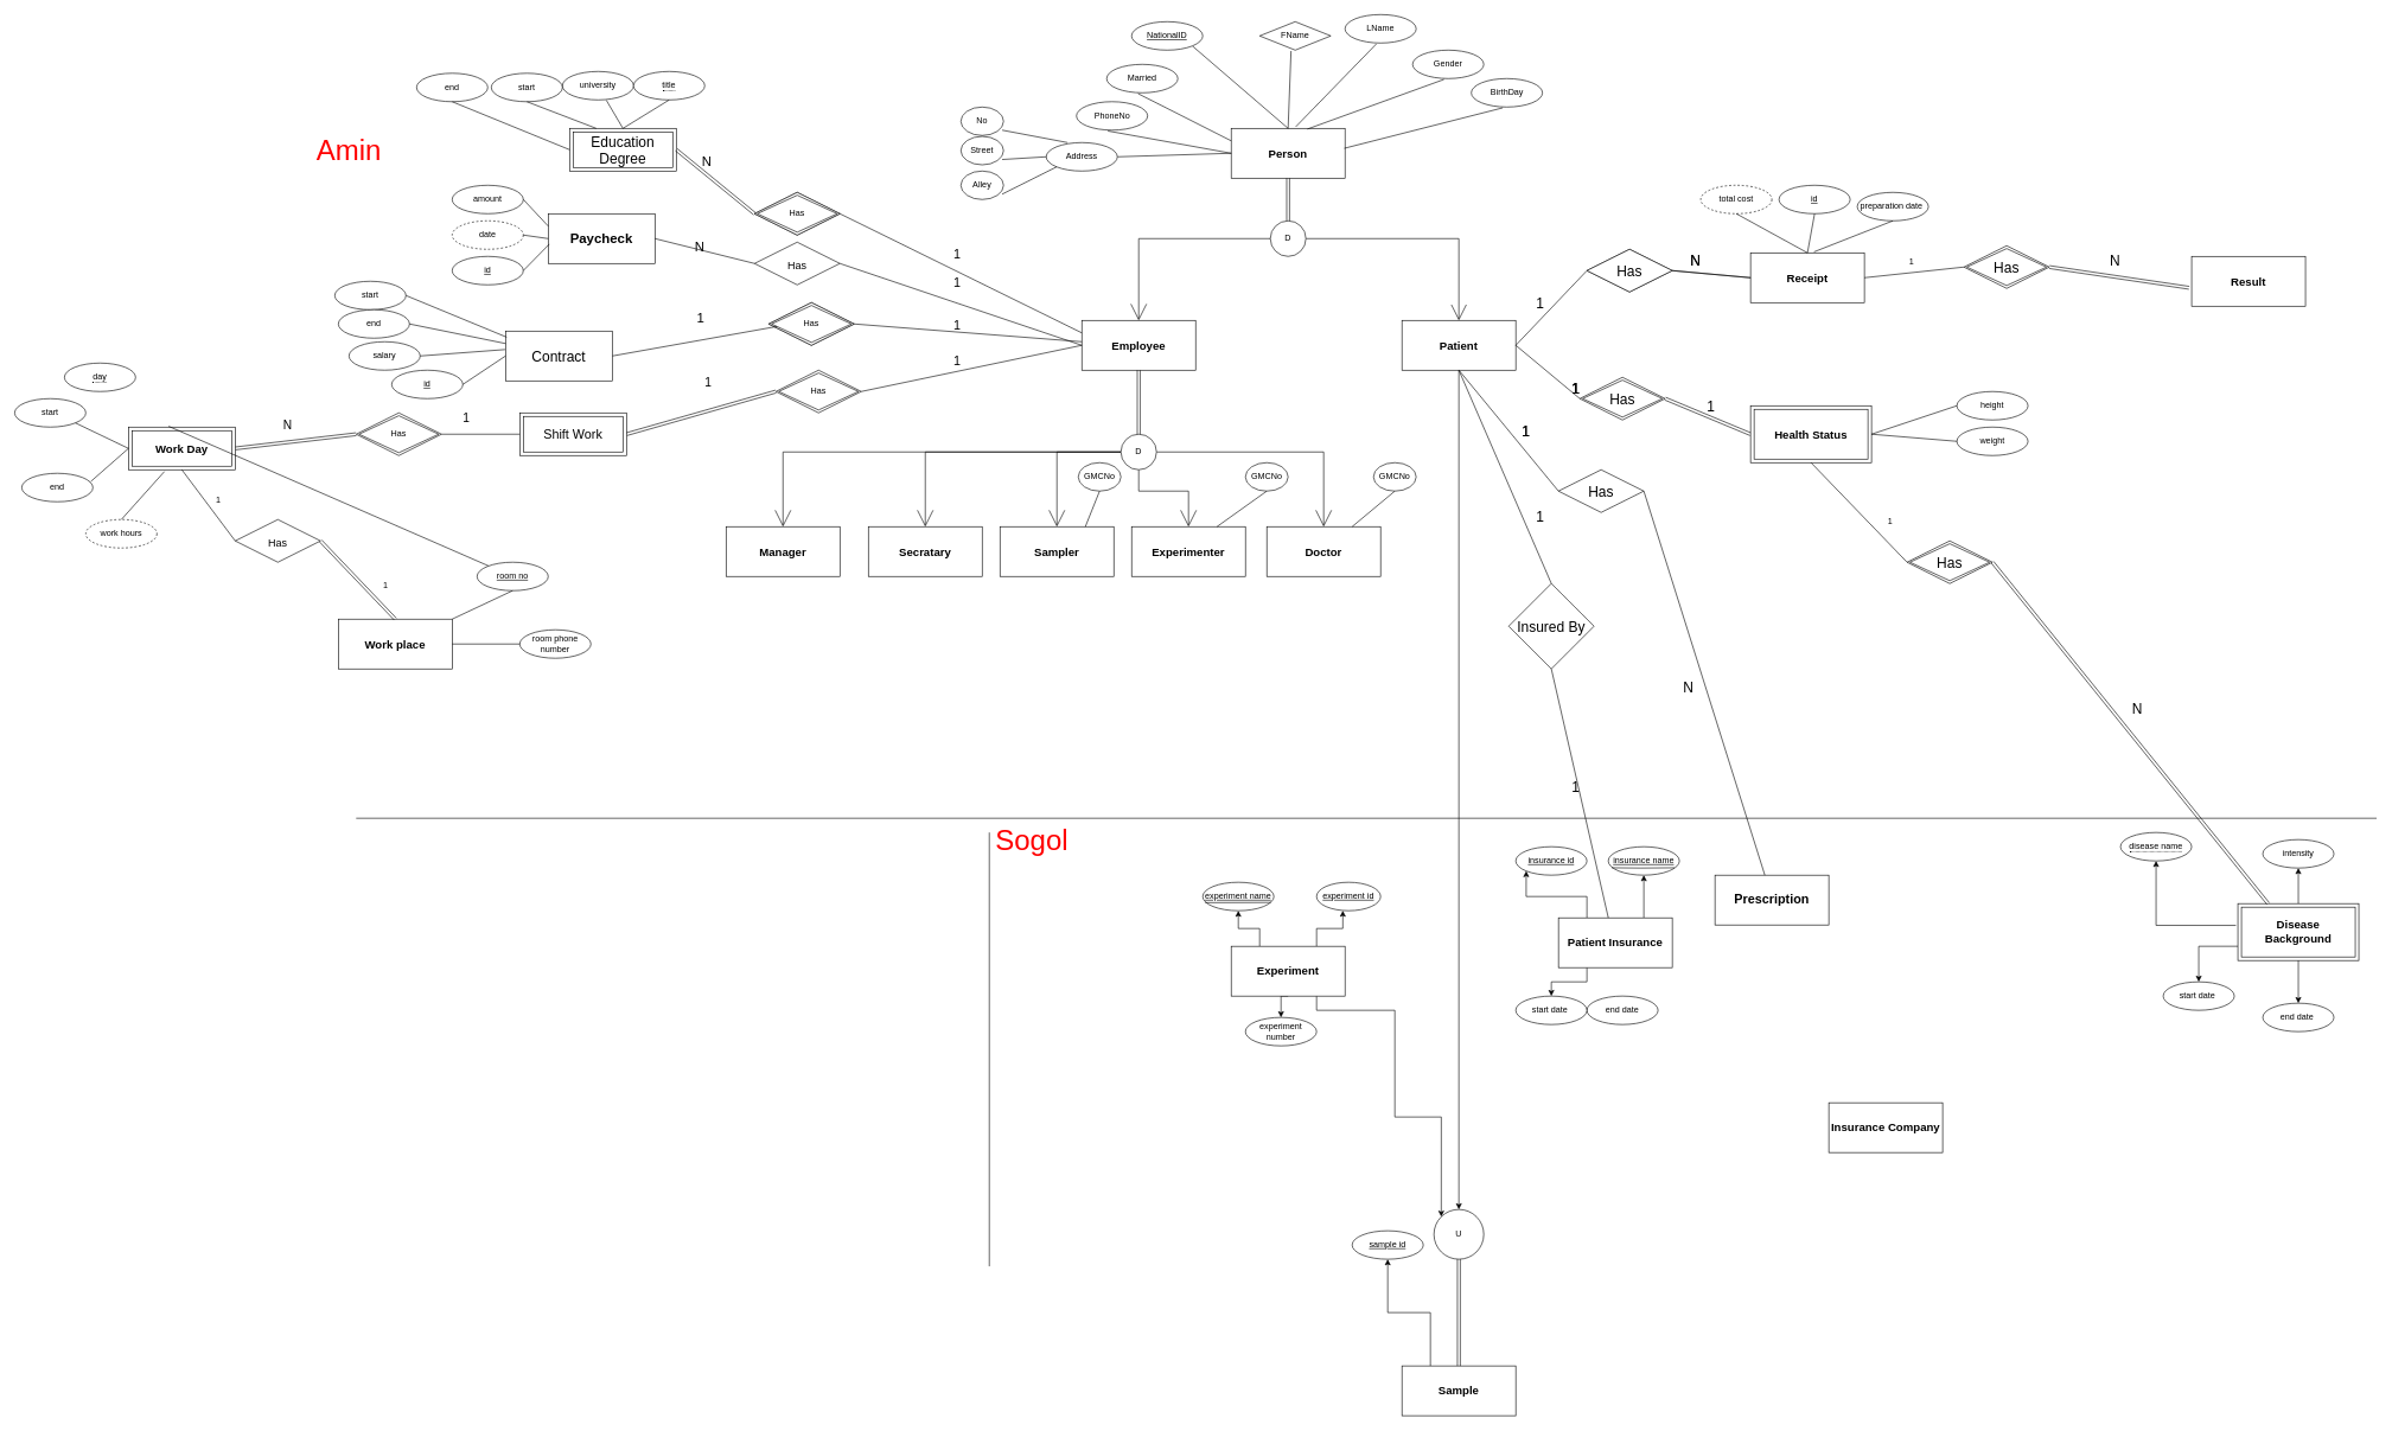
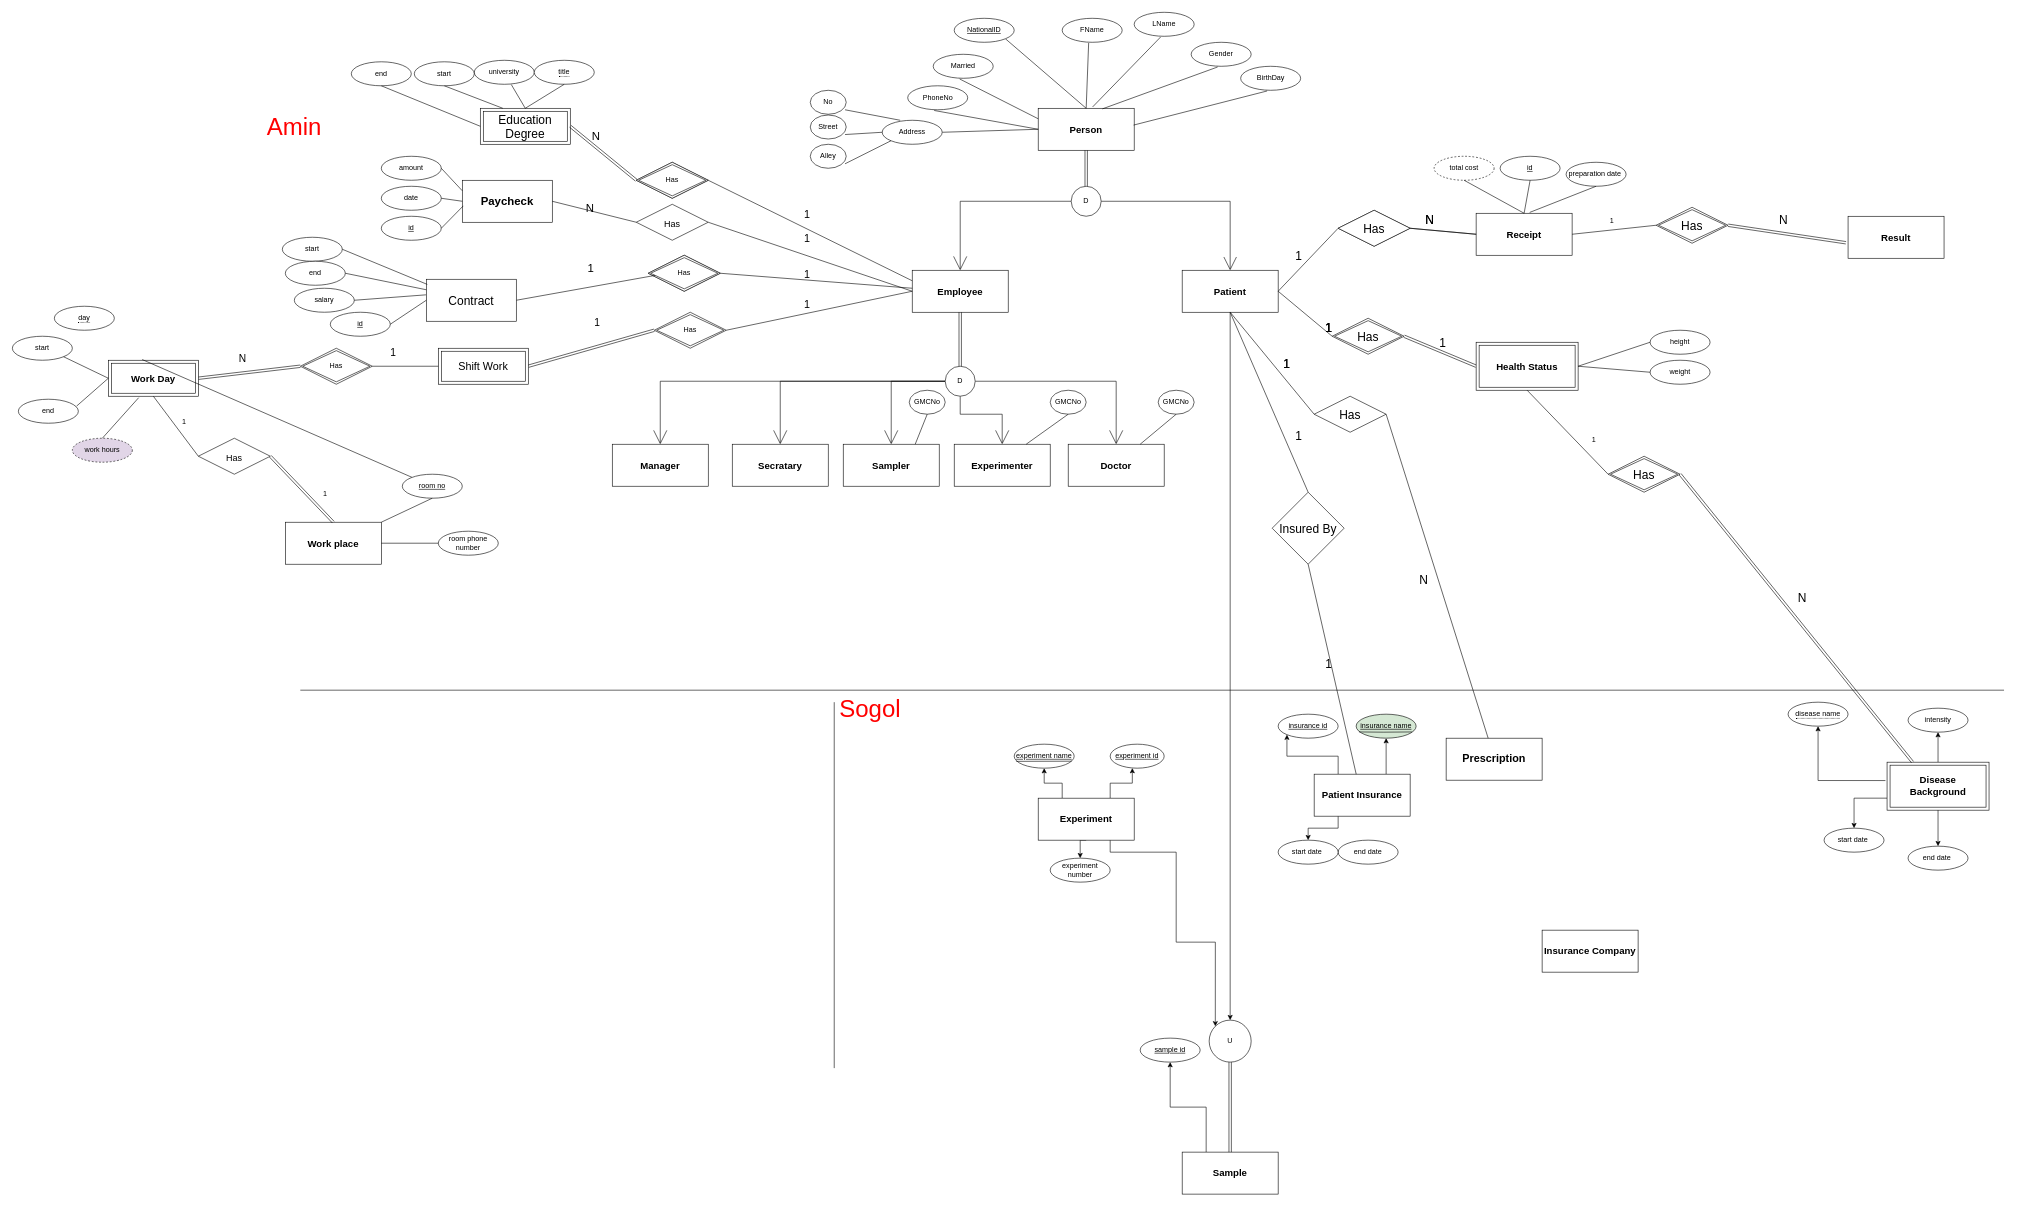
- <mxCell id="43" value="FName" style="rhombus;whiteSpace=wrap;html=1;align=center;" parent="1" vertex="1"><mxGeometry x="1770" y="30" width="100" height="40" as="geometry" /></mxCell>
+ <mxCell id="43" value="FName" style="ellipse;whiteSpace=wrap;html=1;align=center;" parent="1" vertex="1"><mxGeometry x="1770" y="30" width="100" height="40" as="geometry" /></mxCell>
- <mxCell id="166" value="date" style="ellipse;whiteSpace=wrap;html=1;align=center;fontSize=12;strokeWidth=1;dashed=1;" vertex="1" parent="1"><mxGeometry x="635" y="310" width="100" height="40" as="geometry" /></mxCell>
+ <mxCell id="166" value="date" style="ellipse;whiteSpace=wrap;html=1;align=center;fontSize=12;strokeWidth=1;" vertex="1" parent="1"><mxGeometry x="635" y="310" width="100" height="40" as="geometry" /></mxCell>
- <mxCell id="151" value="work hours" style="ellipse;whiteSpace=wrap;html=1;align=center;dashed=1;fontSize=12;strokeWidth=1;" vertex="1" parent="1"><mxGeometry x="120" y="730" width="100" height="40" as="geometry" /></mxCell>
+ <mxCell id="151" value="work hours" style="ellipse;whiteSpace=wrap;html=1;align=center;dashed=1;fontSize=12;strokeWidth=1;fillColor=#e1d5e7;" vertex="1" parent="1"><mxGeometry x="120" y="730" width="100" height="40" as="geometry" /></mxCell>
- <mxCell id="37" value="&lt;u&gt;insurance name&lt;/u&gt;" style="ellipse;whiteSpace=wrap;html=1;align=center;" parent="1" vertex="1"><mxGeometry x="2260" y="1190" width="100" height="40" as="geometry" /></mxCell>
+ <mxCell id="37" value="&lt;u&gt;insurance name&lt;/u&gt;" style="ellipse;whiteSpace=wrap;html=1;align=center;fillColor=#d5e8d4;" parent="1" vertex="1"><mxGeometry x="2260" y="1190" width="100" height="40" as="geometry" /></mxCell>
